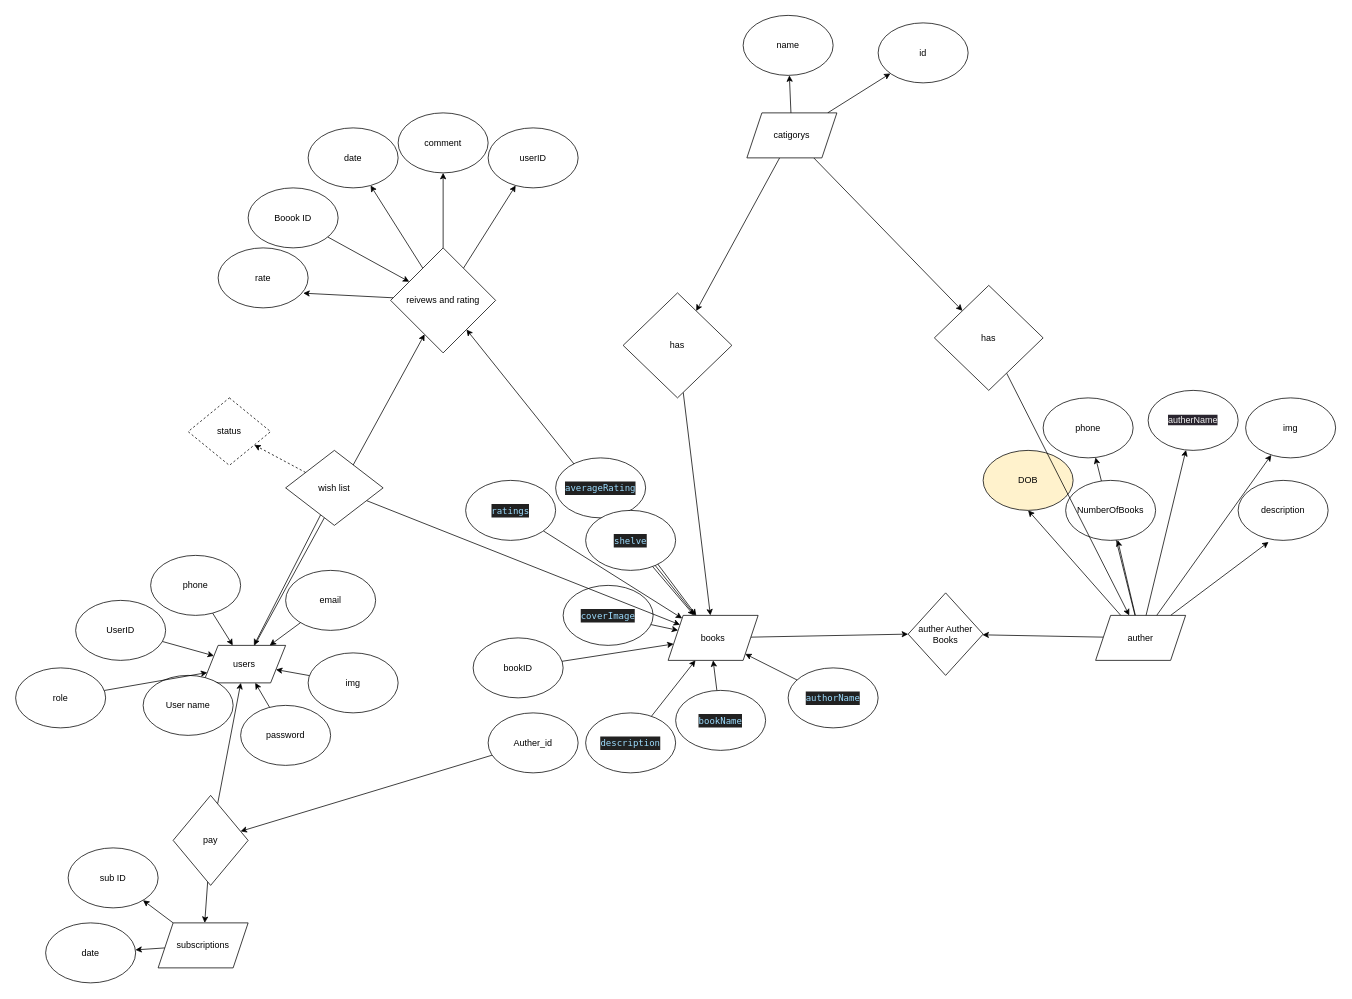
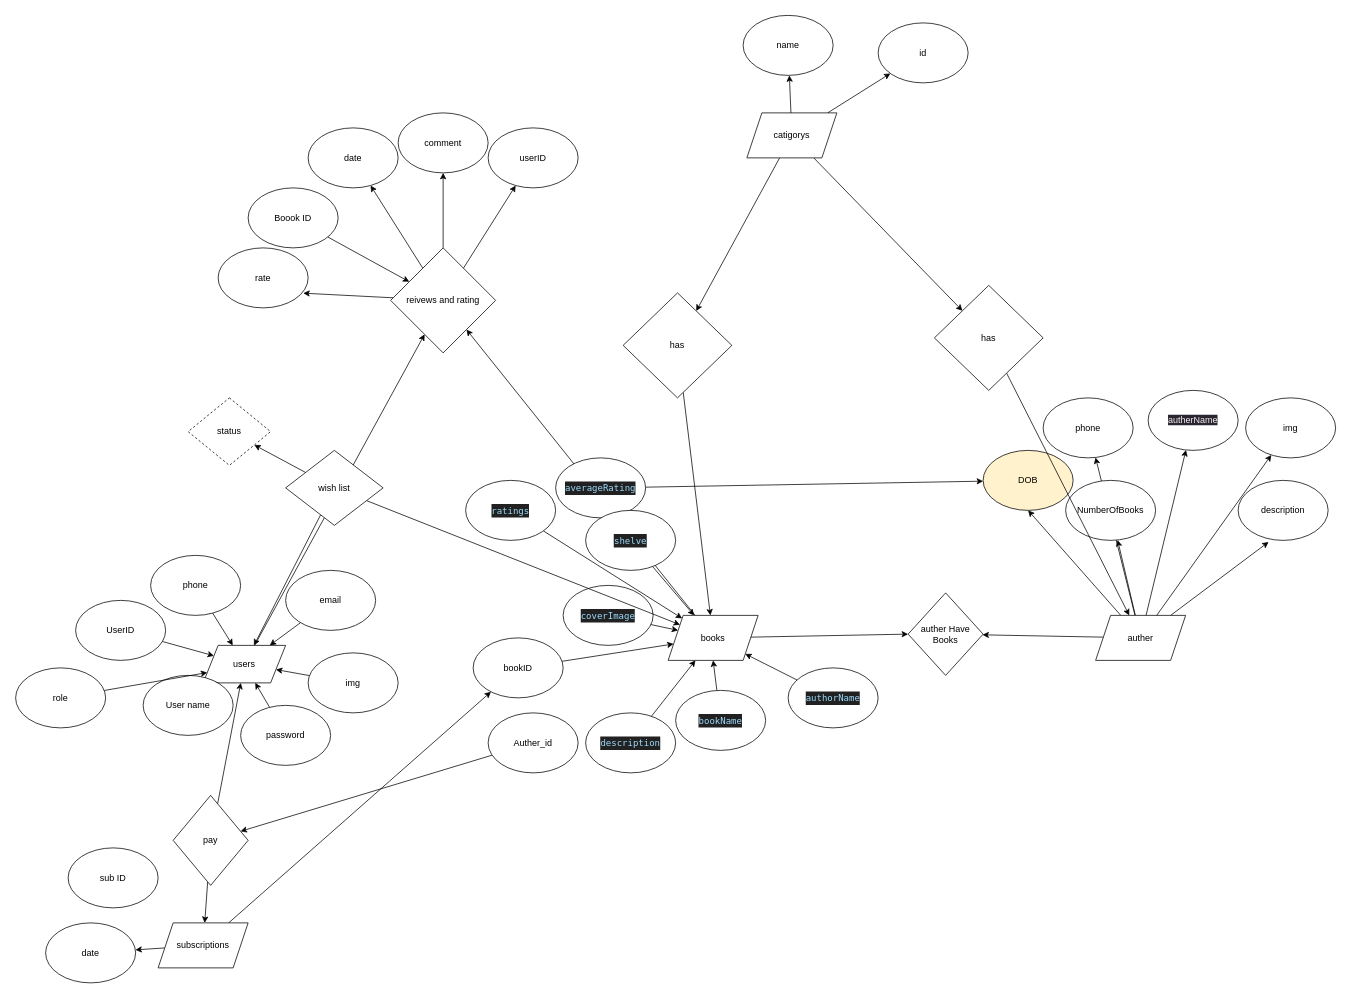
- <mxCell id="66" style="edgeStyle=none;html=1;dashed=1;" edge="1" parent="1" source="67" target="69"><mxGeometry relative="1" as="geometry" /></mxCell>
+ <mxCell id="66" style="edgeStyle=none;html=1;" edge="1" parent="1" source="67" target="69"><mxGeometry relative="1" as="geometry" /></mxCell>
- <mxCell id="21" style="edgeStyle=none;html=1;" edge="1" parent="1" source="22" target="16"><mxGeometry relative="1" as="geometry" /></mxCell>
+ <mxCell id="21" style="edgeStyle=none;html=1;" edge="1" parent="1" source="22" target="51"><mxGeometry relative="1" as="geometry" /></mxCell>
- <mxCell id="53" value="auther Auther Books" style="rhombus;whiteSpace=wrap;html=1;" vertex="1" parent="1"><mxGeometry x="1210" y="790" width="100" height="110" as="geometry" /></mxCell>
+ <mxCell id="53" value="auther Have Books" style="rhombus;whiteSpace=wrap;html=1;" vertex="1" parent="1"><mxGeometry x="1210" y="790" width="100" height="110" as="geometry" /></mxCell>
- <mxCell id="81" style="edgeStyle=none;html=1;" edge="1" parent="1" source="83" target="87"><mxGeometry relative="1" as="geometry" /></mxCell>
+ <mxCell id="81" style="edgeStyle=none;html=1;" edge="1" parent="1" source="83" target="43"><mxGeometry relative="1" as="geometry" /></mxCell>
